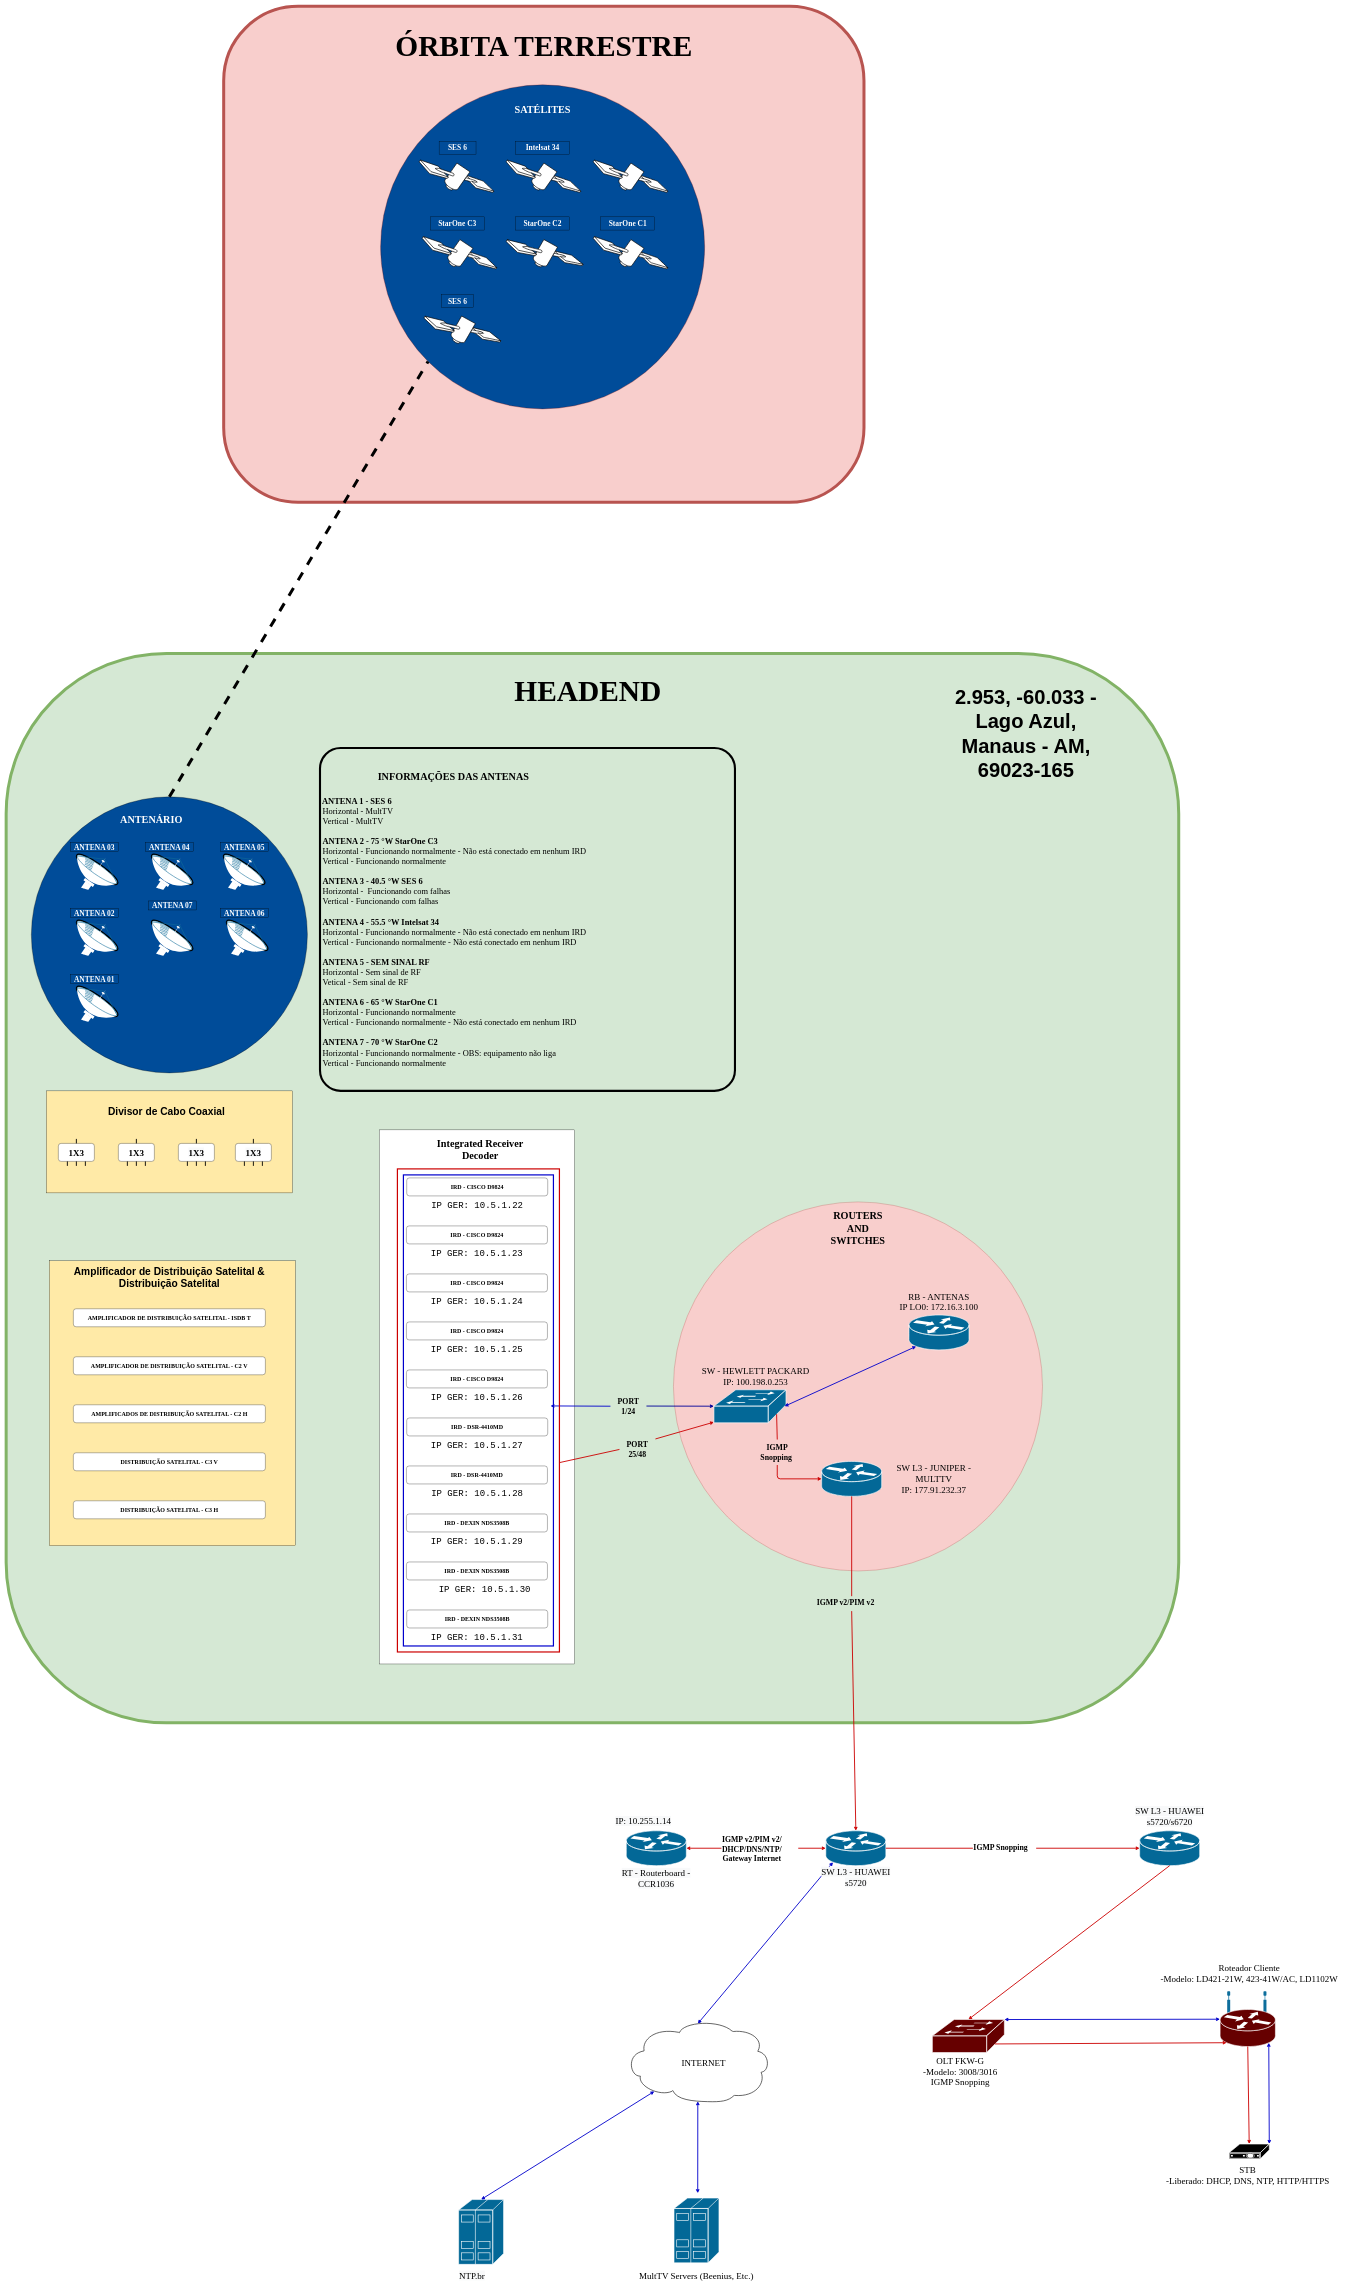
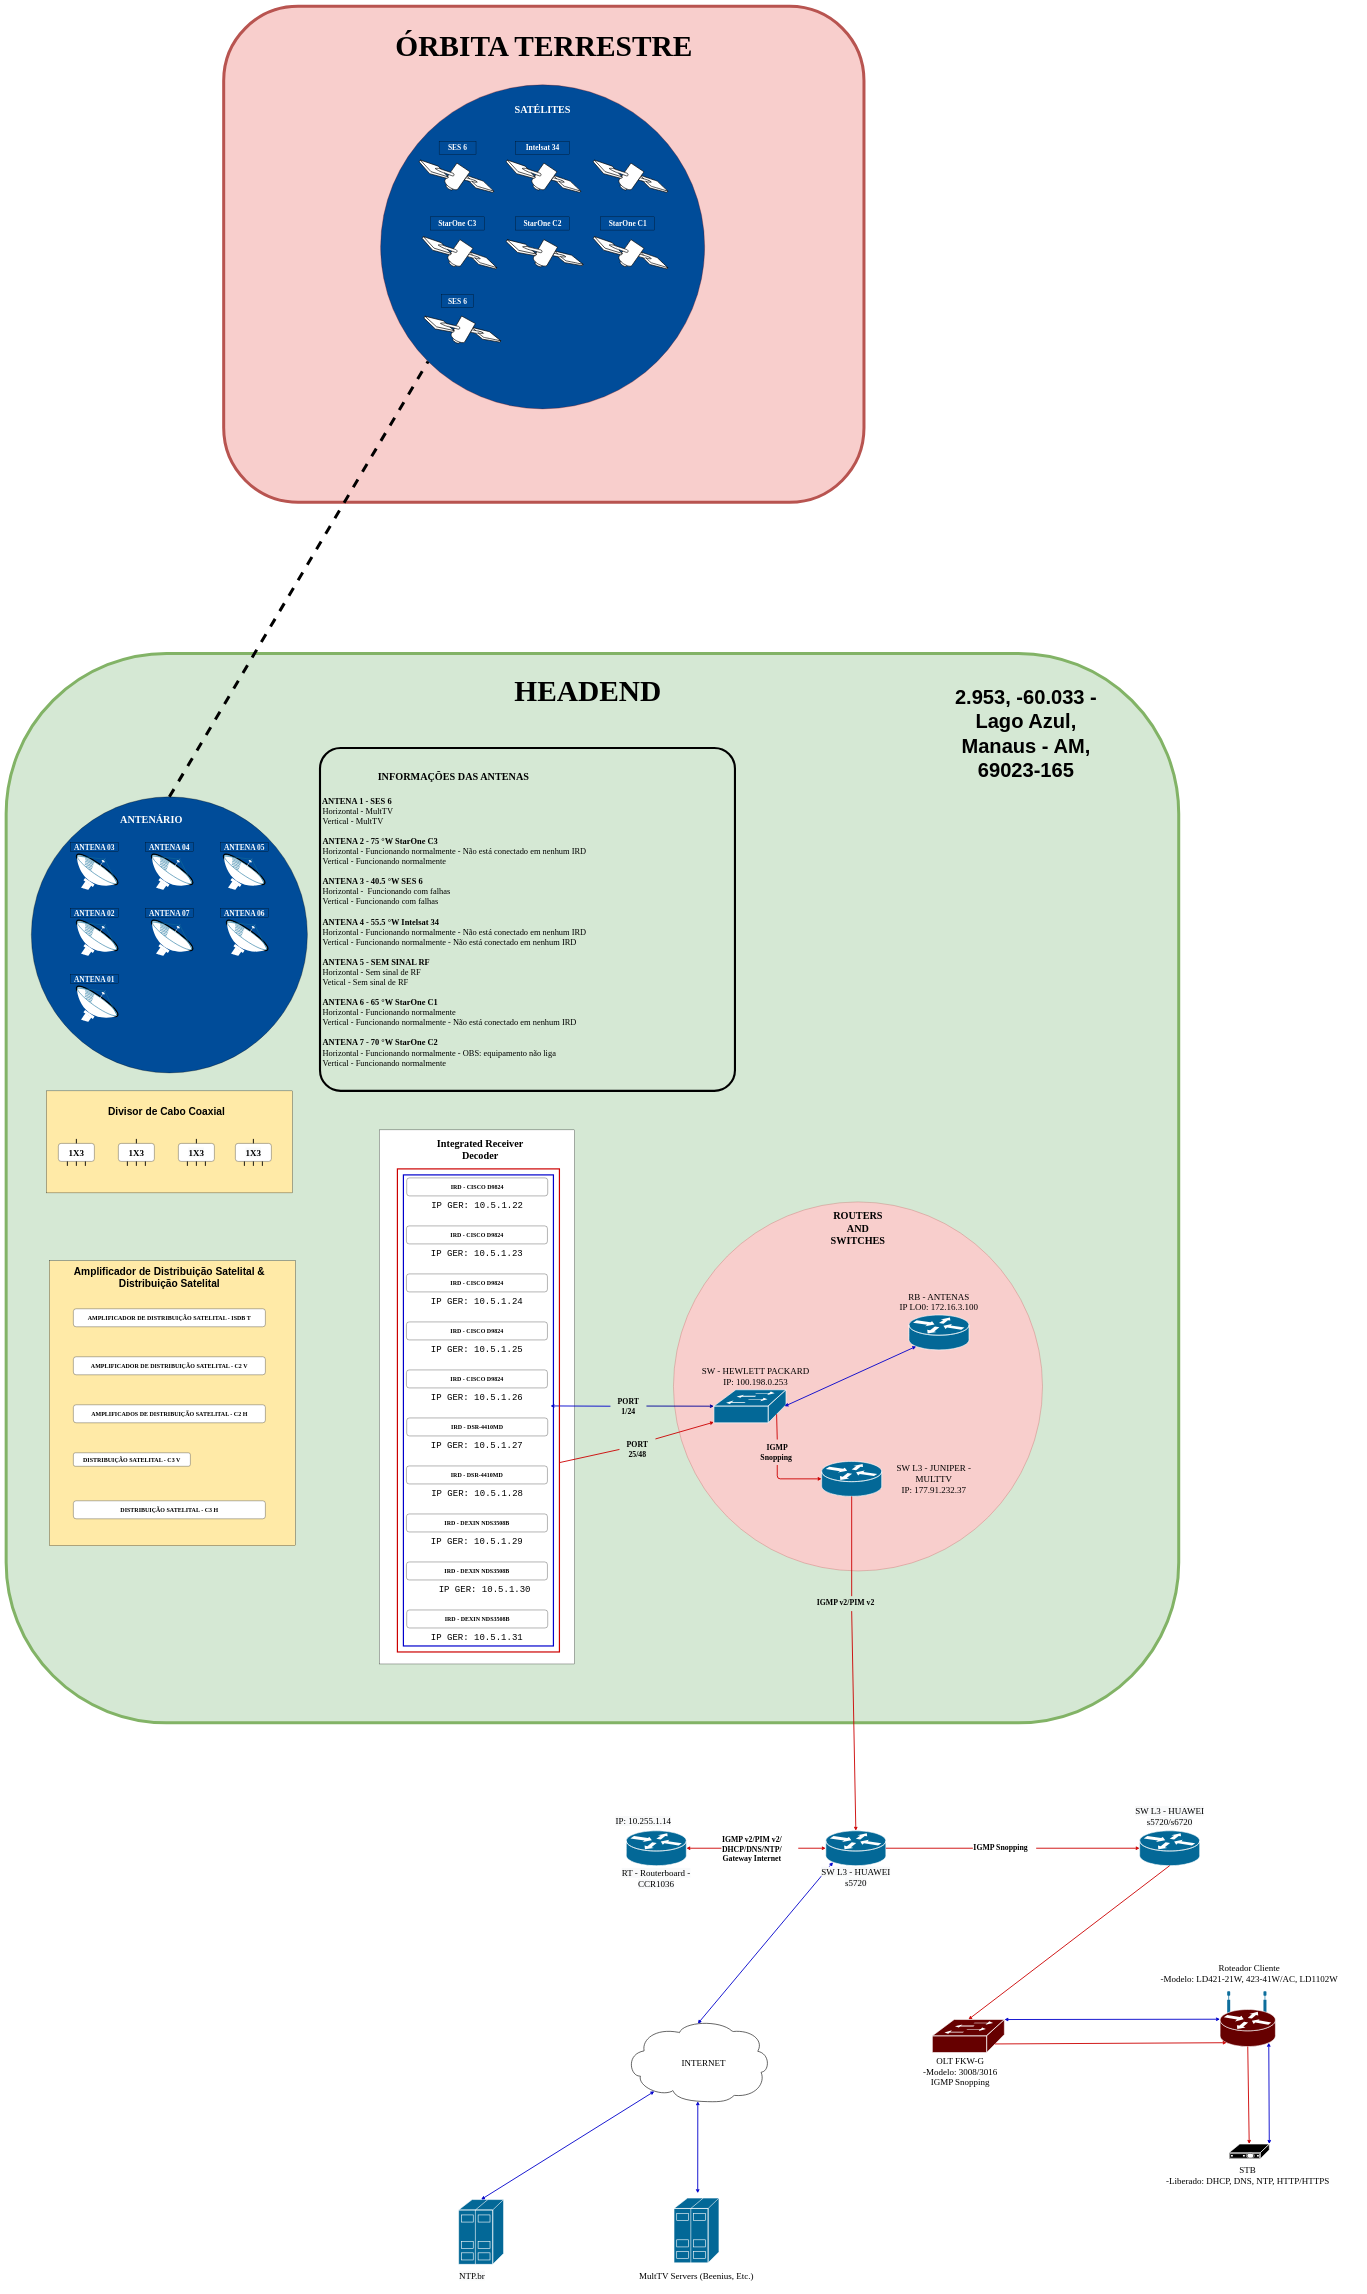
- <mxCell id="81" value="&lt;font size=&quot;1&quot; face=&quot;Roboto Mono&quot; data-font-src=&quot;https://fonts.googleapis.com/css?family=Roboto+Mono&quot; color=&quot;#ffffff&quot;&gt;&lt;b style=&quot;font-size: 25px&quot;&gt;ANTENA 07&lt;/b&gt;&lt;/font&gt;" style="text;html=1;fillColor=none;align=center;verticalAlign=middle;whiteSpace=wrap;rounded=0;strokeColor=#000000;" parent="1" vertex="1"><mxGeometry x="494" y="3002" width="160" height="30" as="geometry" /></mxCell>
+ <mxCell id="81" value="&lt;font size=&quot;1&quot; face=&quot;Roboto Mono&quot; data-font-src=&quot;https://fonts.googleapis.com/css?family=Roboto+Mono&quot; color=&quot;#ffffff&quot;&gt;&lt;b style=&quot;font-size: 25px&quot;&gt;ANTENA 07&lt;/b&gt;&lt;/font&gt;" style="text;html=1;fillColor=none;align=center;verticalAlign=middle;whiteSpace=wrap;rounded=0;strokeColor=#000000;" parent="1" vertex="1"><mxGeometry x="484" y="3027" width="160" height="30" as="geometry" /></mxCell>
- <mxCell id="14" value="&lt;p&gt;&lt;font style=&quot;font-size: 20px&quot; face=&quot;Tahoma&quot;&gt;&lt;b&gt;DISTRIBUIÇÃO SATELITAL - C3 V&lt;/b&gt;&lt;/font&gt;&lt;/p&gt;" style="rounded=1;whiteSpace=wrap;html=1;" parent="1" vertex="1"><mxGeometry x="244" y="4841.16" width="640" height="60" as="geometry" /></mxCell>
+ <mxCell id="14" value="&lt;p&gt;&lt;font style=&quot;font-size: 20px&quot; face=&quot;Tahoma&quot;&gt;&lt;b&gt;DISTRIBUIÇÃO SATELITAL - C3 V&lt;/b&gt;&lt;/font&gt;&lt;/p&gt;" style="rounded=1;whiteSpace=wrap;html=1;" parent="1" vertex="1"><mxGeometry x="244" y="4841.16" width="390" height="45" as="geometry" /></mxCell>
